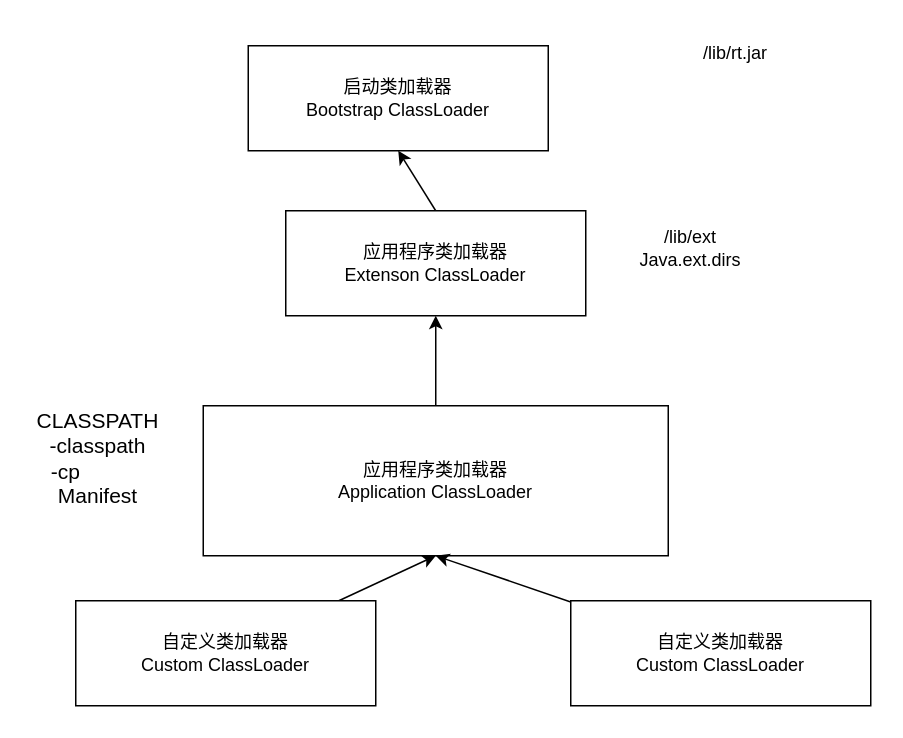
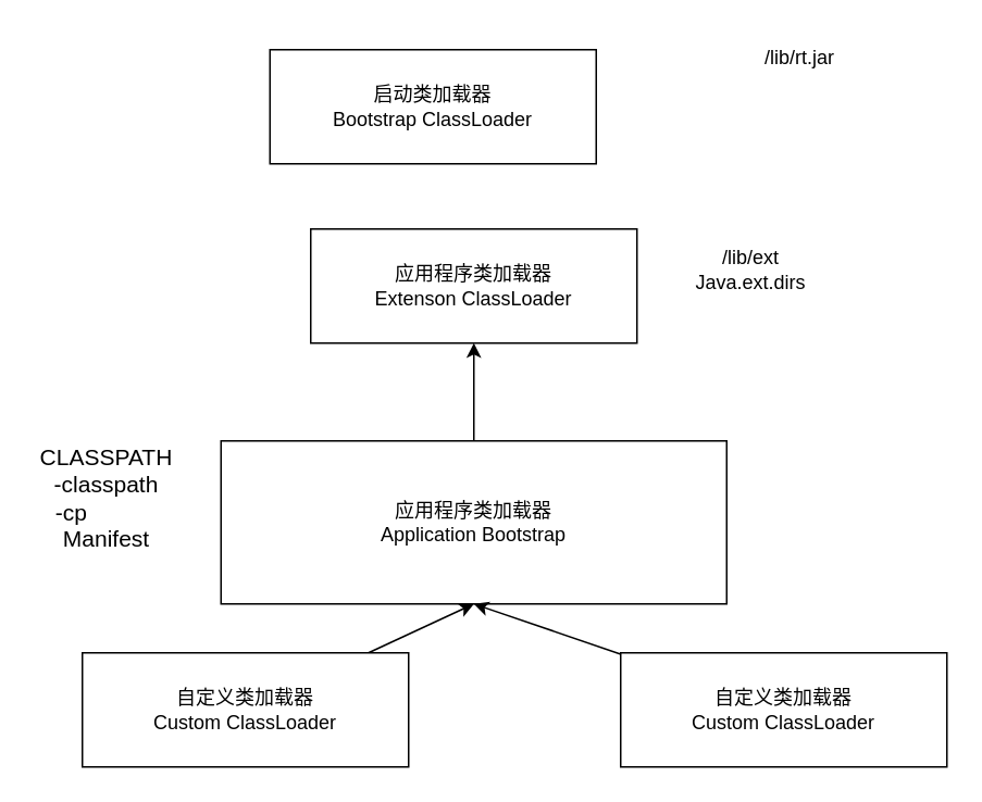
- <mxCell id="3" style="edgeStyle=none;rounded=0;orthogonalLoop=1;jettySize=auto;html=1;exitX=0.5;exitY=0;exitDx=0;exitDy=0;entryX=0.5;entryY=1;entryDx=0;entryDy=0;" edge="1" parent="1" source="4" target="2"><mxGeometry relative="1" as="geometry" /></mxCell>
- <mxCell id="6" value="应用程序类加载器&lt;br&gt;Application ClassLoader" style="rounded=0;whiteSpace=wrap;html=1;" vertex="1" parent="1"><mxGeometry x="135" y="270" width="310" height="100" as="geometry" /></mxCell>
+ <mxCell id="6" value="应用程序类加载器&lt;br&gt;Application Bootstrap" style="rounded=0;whiteSpace=wrap;html=1;" vertex="1" parent="1"><mxGeometry x="135" y="270" width="310" height="100" as="geometry" /></mxCell>
